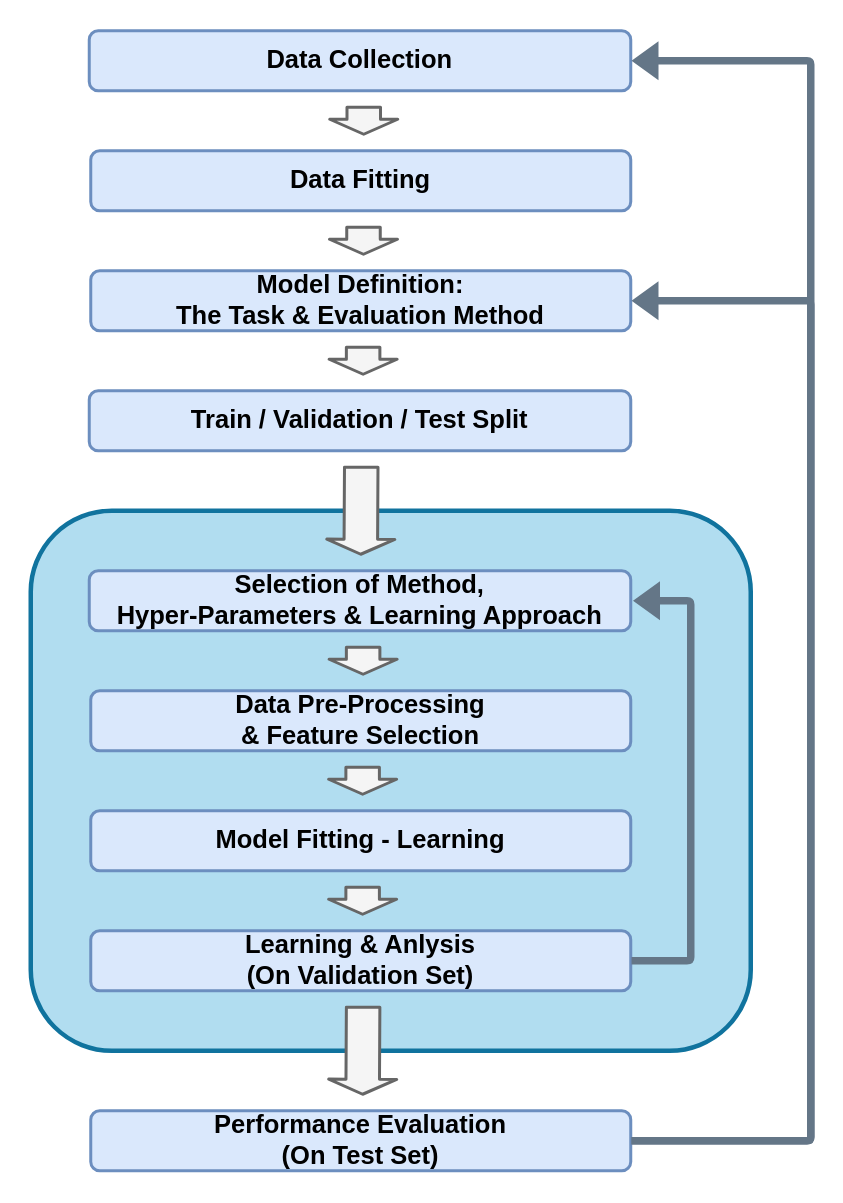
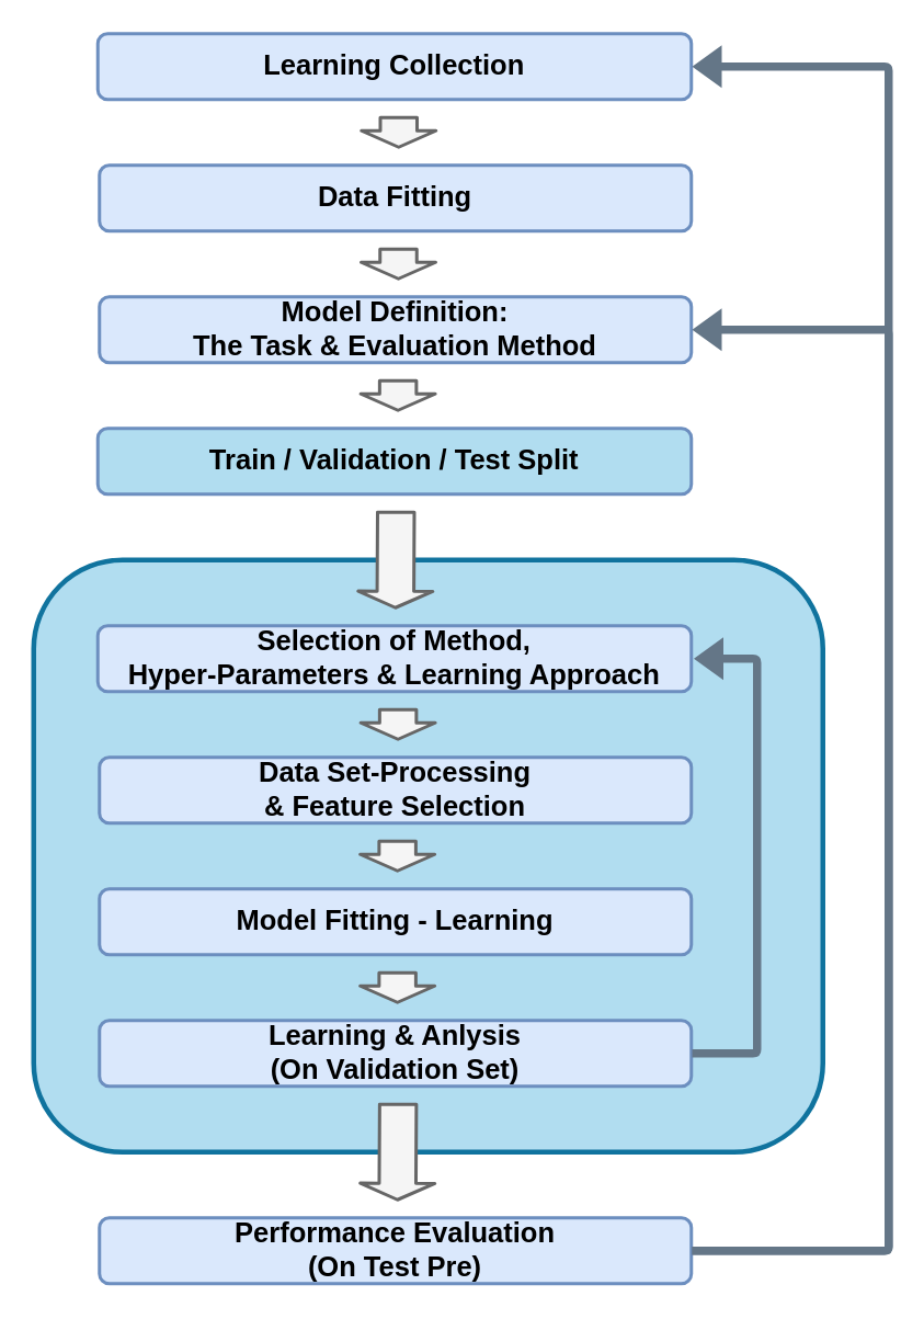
- <mxCell id="3" value="Data Collection" style="rounded=1;whiteSpace=wrap;html=1;fillColor=#dae8fc;strokeColor=#6c8ebf;strokeWidth=2;fontFamily=Helvetica;fontStyle=1;fontSize=17;shadow=0;comic=0;" vertex="1" parent="1"><mxGeometry x="59" y="20" width="361" height="40" as="geometry" /></mxCell>
+ <mxCell id="3" value="Learning Collection" style="rounded=1;whiteSpace=wrap;html=1;fillColor=#dae8fc;strokeColor=#6c8ebf;strokeWidth=2;fontFamily=Helvetica;fontStyle=1;fontSize=17;shadow=0;comic=0;" vertex="1" parent="1"><mxGeometry x="59" y="20" width="361" height="40" as="geometry" /></mxCell>
- <mxCell id="21" value="&lt;div style=&quot;font-size: 17px;&quot;&gt;Train / Validation / Test Split&lt;/div&gt;" style="rounded=1;whiteSpace=wrap;html=1;fillColor=#dae8fc;strokeColor=#6c8ebf;strokeWidth=2;fontFamily=Helvetica;fontStyle=1;fontSize=17;shadow=0;comic=0;labelPosition=center;verticalLabelPosition=middle;align=center;verticalAlign=middle;" vertex="1" parent="1"><mxGeometry x="59" y="260" width="361" height="40" as="geometry" /></mxCell>
+ <mxCell id="21" value="&lt;div style=&quot;font-size: 17px;&quot;&gt;Train / Validation / Test Split&lt;/div&gt;" style="rounded=1;whiteSpace=wrap;html=1;fillColor=#b1ddf0;strokeColor=#6c8ebf;strokeWidth=2;fontFamily=Helvetica;fontStyle=1;fontSize=17;shadow=0;comic=0;labelPosition=center;verticalLabelPosition=middle;align=center;verticalAlign=middle;" vertex="1" parent="1"><mxGeometry x="59" y="260" width="361" height="40" as="geometry" /></mxCell>
- <mxCell id="10" value="Data Pre-Processing&lt;br style=&quot;font-size: 17px;&quot;&gt;&amp;amp; Feature Selection" style="rounded=1;whiteSpace=wrap;html=1;fillColor=#dae8fc;strokeColor=#6c8ebf;strokeWidth=2;fontFamily=Helvetica;fontStyle=1;fontSize=17;shadow=0;comic=0;" vertex="1" parent="1"><mxGeometry x="60" y="460" width="360" height="40" as="geometry" /></mxCell>
+ <mxCell id="10" value="Data Set-Processing&lt;br style=&quot;font-size: 17px;&quot;&gt;&amp;amp; Feature Selection" style="rounded=1;whiteSpace=wrap;html=1;fillColor=#dae8fc;strokeColor=#6c8ebf;strokeWidth=2;fontFamily=Helvetica;fontStyle=1;fontSize=17;shadow=0;comic=0;" vertex="1" parent="1"><mxGeometry x="60" y="460" width="360" height="40" as="geometry" /></mxCell>
- <mxCell id="6" value="Performance Evaluation&lt;br style=&quot;font-size: 17px;&quot;&gt;(On Test Set)" style="rounded=1;whiteSpace=wrap;html=1;fillColor=#dae8fc;strokeColor=#6c8ebf;strokeWidth=2;fontFamily=Helvetica;fontStyle=1;fontSize=17;shadow=0;comic=0;" vertex="1" parent="1"><mxGeometry x="60" y="740" width="360" height="40" as="geometry" /></mxCell>
+ <mxCell id="6" value="Performance Evaluation&lt;br style=&quot;font-size: 17px;&quot;&gt;(On Test Pre)" style="rounded=1;whiteSpace=wrap;html=1;fillColor=#dae8fc;strokeColor=#6c8ebf;strokeWidth=2;fontFamily=Helvetica;fontStyle=1;fontSize=17;shadow=0;comic=0;" vertex="1" parent="1"><mxGeometry x="60" y="740" width="360" height="40" as="geometry" /></mxCell>
